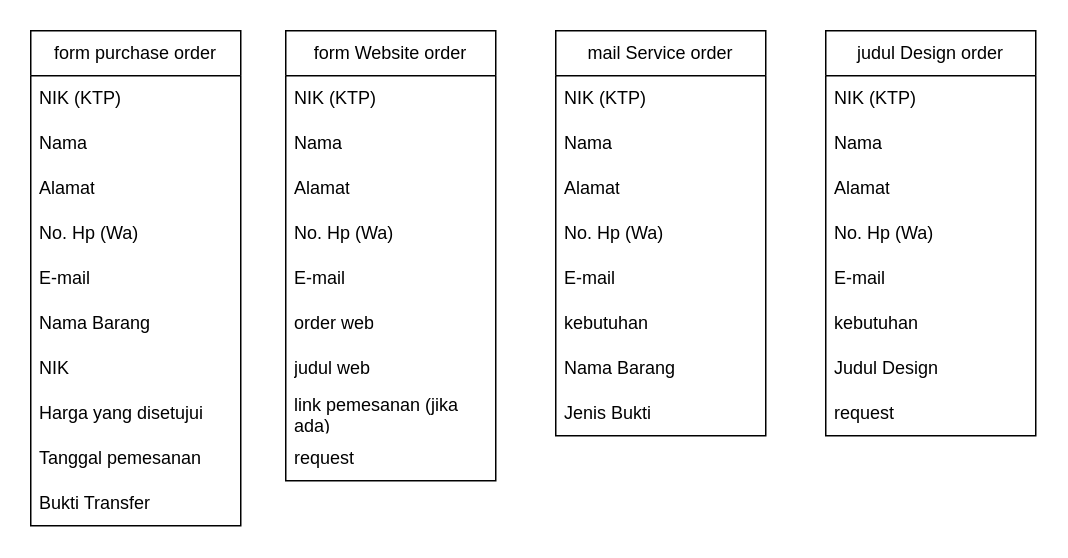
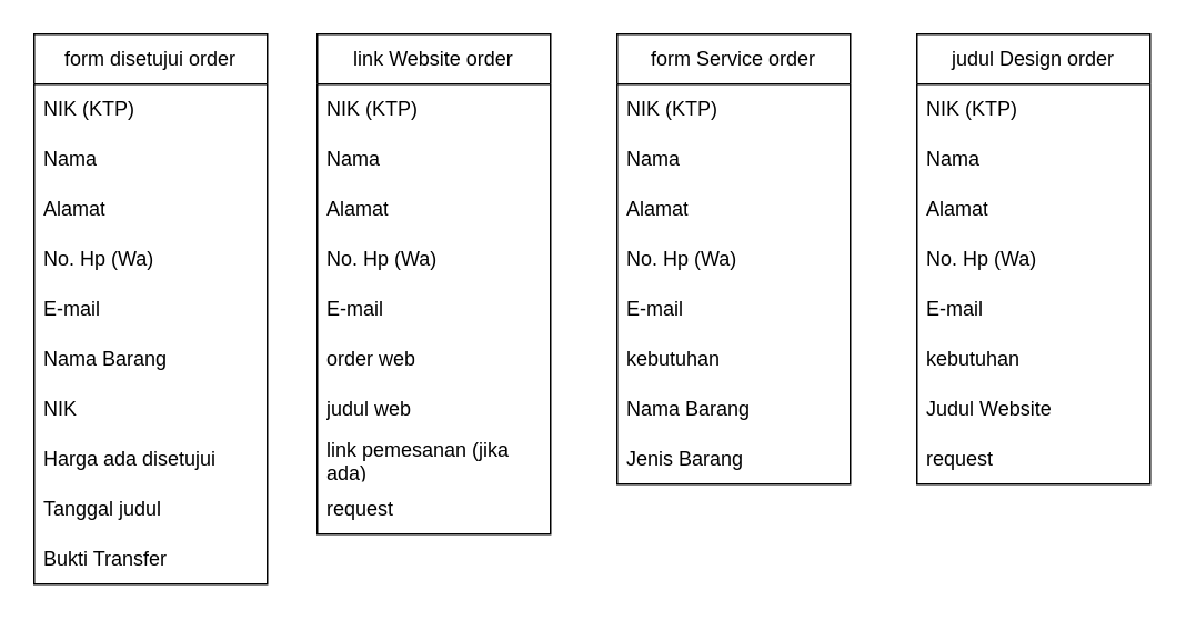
- <mxCell id="2" value="form purchase order" style="swimlane;fontStyle=0;childLayout=stackLayout;horizontal=1;startSize=30;horizontalStack=0;resizeParent=1;resizeParentMax=0;resizeLast=0;collapsible=1;marginBottom=0;whiteSpace=wrap;html=1;" parent="1" vertex="1"><mxGeometry x="20" y="20" width="140" height="330" as="geometry" /></mxCell>
+ <mxCell id="2" value="form disetujui order" style="swimlane;fontStyle=0;childLayout=stackLayout;horizontal=1;startSize=30;horizontalStack=0;resizeParent=1;resizeParentMax=0;resizeLast=0;collapsible=1;marginBottom=0;whiteSpace=wrap;html=1;" parent="1" vertex="1"><mxGeometry x="20" y="20" width="140" height="330" as="geometry" /></mxCell>
- <mxCell id="13" value="form Website order" style="swimlane;fontStyle=0;childLayout=stackLayout;horizontal=1;startSize=30;horizontalStack=0;resizeParent=1;resizeParentMax=0;resizeLast=0;collapsible=1;marginBottom=0;whiteSpace=wrap;html=1;" parent="1" vertex="1"><mxGeometry x="190" y="20" width="140" height="300" as="geometry"><mxRectangle x="200" y="50" width="140" height="30" as="alternateBounds" /></mxGeometry></mxCell>
+ <mxCell id="13" value="link Website order" style="swimlane;fontStyle=0;childLayout=stackLayout;horizontal=1;startSize=30;horizontalStack=0;resizeParent=1;resizeParentMax=0;resizeLast=0;collapsible=1;marginBottom=0;whiteSpace=wrap;html=1;" parent="1" vertex="1"><mxGeometry x="190" y="20" width="140" height="300" as="geometry"><mxRectangle x="200" y="50" width="140" height="30" as="alternateBounds" /></mxGeometry></mxCell>
- <mxCell id="23" value="mail Service order" style="swimlane;fontStyle=0;childLayout=stackLayout;horizontal=1;startSize=30;horizontalStack=0;resizeParent=1;resizeParentMax=0;resizeLast=0;collapsible=1;marginBottom=0;whiteSpace=wrap;html=1;" parent="1" vertex="1"><mxGeometry x="370" y="20" width="140" height="270" as="geometry" /></mxCell>
+ <mxCell id="23" value="form Service order" style="swimlane;fontStyle=0;childLayout=stackLayout;horizontal=1;startSize=30;horizontalStack=0;resizeParent=1;resizeParentMax=0;resizeLast=0;collapsible=1;marginBottom=0;whiteSpace=wrap;html=1;" parent="1" vertex="1"><mxGeometry x="370" y="20" width="140" height="270" as="geometry" /></mxCell>
- <mxCell id="39" value="Judul Design" style="text;strokeColor=none;fillColor=none;align=left;verticalAlign=middle;spacingLeft=4;spacingRight=4;overflow=hidden;points=[[0,0.5],[1,0.5]];portConstraint=eastwest;rotatable=0;whiteSpace=wrap;html=1;" parent="32" vertex="1"><mxGeometry y="210" width="140" height="30" as="geometry" /></mxCell>
+ <mxCell id="39" value="Judul Website" style="text;strokeColor=none;fillColor=none;align=left;verticalAlign=middle;spacingLeft=4;spacingRight=4;overflow=hidden;points=[[0,0.5],[1,0.5]];portConstraint=eastwest;rotatable=0;whiteSpace=wrap;html=1;" parent="32" vertex="1"><mxGeometry y="210" width="140" height="30" as="geometry" /></mxCell>
- <mxCell id="10" value="Harga yang disetujui" style="text;strokeColor=none;fillColor=none;align=left;verticalAlign=middle;spacingLeft=4;spacingRight=4;overflow=hidden;points=[[0,0.5],[1,0.5]];portConstraint=eastwest;rotatable=0;whiteSpace=wrap;html=1;" parent="2" vertex="1"><mxGeometry y="240" width="140" height="30" as="geometry" /></mxCell>
+ <mxCell id="10" value="Harga ada disetujui" style="text;strokeColor=none;fillColor=none;align=left;verticalAlign=middle;spacingLeft=4;spacingRight=4;overflow=hidden;points=[[0,0.5],[1,0.5]];portConstraint=eastwest;rotatable=0;whiteSpace=wrap;html=1;" parent="2" vertex="1"><mxGeometry y="240" width="140" height="30" as="geometry" /></mxCell>
- <mxCell id="31" value="Jenis Bukti" style="text;strokeColor=none;fillColor=none;align=left;verticalAlign=middle;spacingLeft=4;spacingRight=4;overflow=hidden;points=[[0,0.5],[1,0.5]];portConstraint=eastwest;rotatable=0;whiteSpace=wrap;html=1;" parent="23" vertex="1"><mxGeometry y="240" width="140" height="30" as="geometry" /></mxCell>
+ <mxCell id="31" value="Jenis Barang" style="text;strokeColor=none;fillColor=none;align=left;verticalAlign=middle;spacingLeft=4;spacingRight=4;overflow=hidden;points=[[0,0.5],[1,0.5]];portConstraint=eastwest;rotatable=0;whiteSpace=wrap;html=1;" parent="23" vertex="1"><mxGeometry y="240" width="140" height="30" as="geometry" /></mxCell>
- <mxCell id="11" value="Tanggal pemesanan" style="text;strokeColor=none;fillColor=none;align=left;verticalAlign=middle;spacingLeft=4;spacingRight=4;overflow=hidden;points=[[0,0.5],[1,0.5]];portConstraint=eastwest;rotatable=0;whiteSpace=wrap;html=1;" parent="2" vertex="1"><mxGeometry y="270" width="140" height="30" as="geometry" /></mxCell>
+ <mxCell id="11" value="Tanggal judul" style="text;strokeColor=none;fillColor=none;align=left;verticalAlign=middle;spacingLeft=4;spacingRight=4;overflow=hidden;points=[[0,0.5],[1,0.5]];portConstraint=eastwest;rotatable=0;whiteSpace=wrap;html=1;" parent="2" vertex="1"><mxGeometry y="270" width="140" height="30" as="geometry" /></mxCell>
